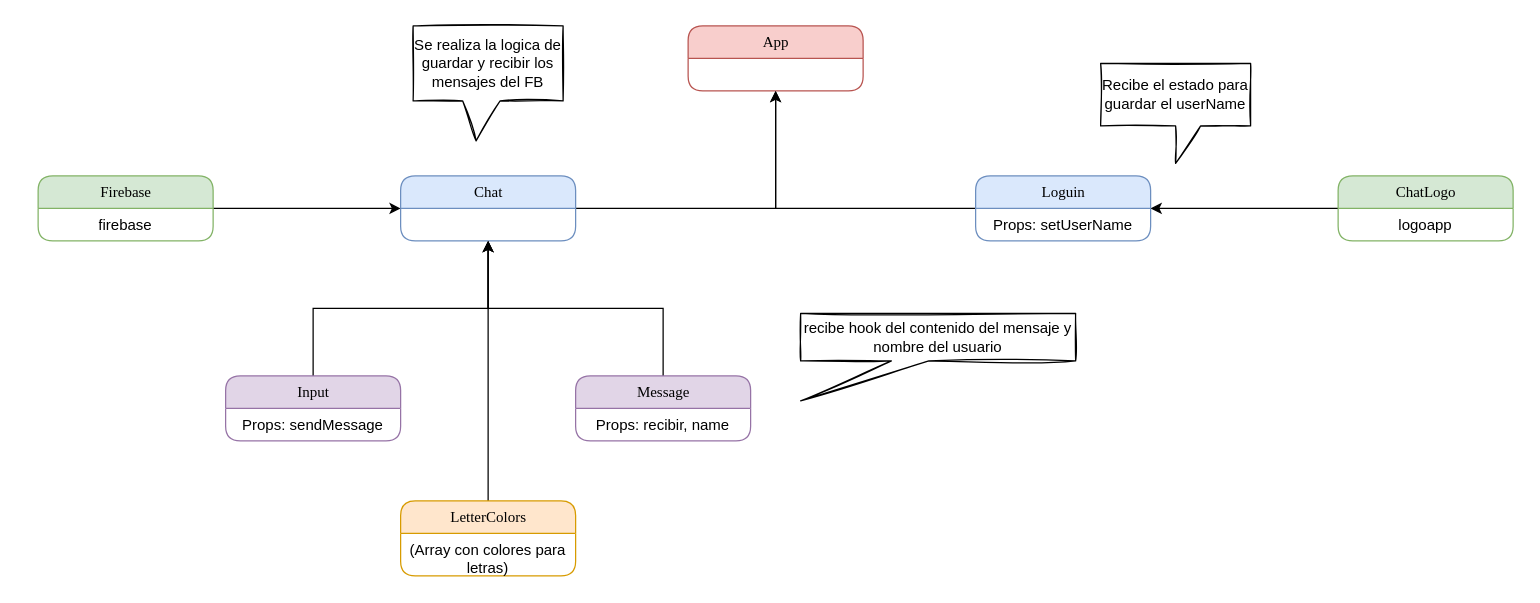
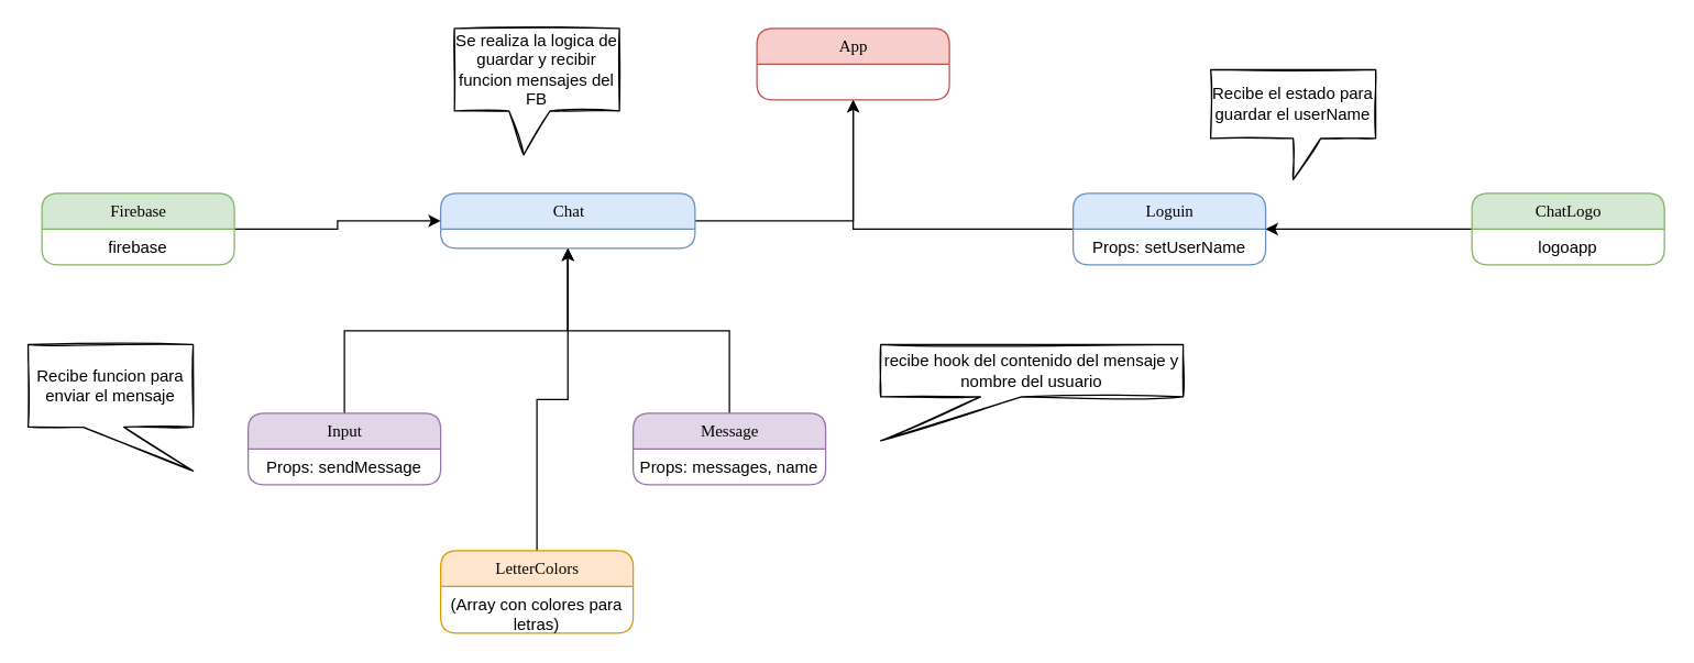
- <mxCell id="23" value="Se realiza la logica de guardar y recibir los mensajes del FB" style="shape=callout;whiteSpace=wrap;html=1;perimeter=calloutPerimeter;gradientDirection=north;rounded=0;sketch=1;position2=0.42;base=30;size=32;position=0.33;" vertex="1" parent="1"><mxGeometry x="330" y="20" width="120" height="92" as="geometry" /></mxCell>
+ <mxCell id="23" value="Se realiza la logica de guardar y recibir funcion mensajes del FB" style="shape=callout;whiteSpace=wrap;html=1;perimeter=calloutPerimeter;gradientDirection=north;rounded=0;sketch=1;position2=0.42;base=30;size=32;position=0.33;" vertex="1" parent="1"><mxGeometry x="330" y="20" width="120" height="92" as="geometry" /></mxCell>
- <mxCell id="4" value="Chat" style="swimlane;html=1;fontStyle=0;childLayout=stackLayout;horizontal=1;startSize=26;fillColor=#dae8fc;horizontalStack=0;resizeParent=1;resizeLast=0;collapsible=1;marginBottom=0;swimlaneFillColor=#ffffff;align=center;rounded=1;shadow=0;comic=0;labelBackgroundColor=none;strokeWidth=1;fontFamily=Verdana;fontSize=12;strokeColor=#6c8ebf;" parent="1" vertex="1"><mxGeometry x="320" y="140" width="140" height="52" as="geometry" /></mxCell>
+ <mxCell id="4" value="Chat" style="swimlane;html=1;fontStyle=0;childLayout=stackLayout;horizontal=1;startSize=26;fillColor=#dae8fc;horizontalStack=0;resizeParent=1;resizeLast=0;collapsible=1;marginBottom=0;swimlaneFillColor=#ffffff;align=center;rounded=1;shadow=0;comic=0;labelBackgroundColor=none;strokeWidth=1;fontFamily=Verdana;fontSize=12;strokeColor=#6c8ebf;" parent="1" vertex="1"><mxGeometry x="320" y="140" width="185" height="40" as="geometry" /></mxCell>
+ <mxCell id="15" value="Recibe funcion para enviar el mensaje" style="shape=callout;whiteSpace=wrap;html=1;perimeter=calloutPerimeter;gradientDirection=north;rounded=0;sketch=1;position2=1;base=30;size=32;position=0.33;" parent="1" vertex="1"><mxGeometry x="20" y="250" width="120" height="92" as="geometry" /></mxCell>
- <mxCell id="21" value="Props: recibir, name" style="text;html=1;strokeColor=none;fillColor=none;spacingLeft=4;spacingRight=4;whiteSpace=wrap;overflow=hidden;rotatable=0;points=[[0,0.5],[1,0.5]];portConstraint=eastwest;align=center;" vertex="1" parent="20"><mxGeometry y="26" width="140" height="26" as="geometry" /></mxCell>
+ <mxCell id="21" value="Props: messages, name" style="text;html=1;strokeColor=none;fillColor=none;spacingLeft=4;spacingRight=4;whiteSpace=wrap;overflow=hidden;rotatable=0;points=[[0,0.5],[1,0.5]];portConstraint=eastwest;align=center;" vertex="1" parent="20"><mxGeometry y="26" width="140" height="26" as="geometry" /></mxCell>
